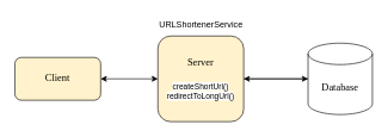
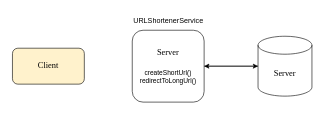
- <mxCell id="4" value="" style="endArrow=classic;startArrow=classic;html=1;rounded=0;entryX=0;entryY=0.5;entryDx=0;entryDy=0;exitX=1;exitY=0.5;exitDx=0;exitDy=0;" edge="1" parent="1" source="2" target="3"><mxGeometry width="50" height="50" relative="1" as="geometry"><mxPoint x="90" y="105" as="sourcePoint" /><mxPoint x="140" y="55" as="targetPoint" /></mxGeometry></mxCell>
- <mxCell id="3" value="&lt;font face=&quot;Verdana&quot; style=&quot;font-size: 14px;&quot;&gt;Server&lt;/font&gt;&lt;div&gt;&lt;font face=&quot;Verdana&quot;&gt;&lt;span style=&quot;font-size: 14px;&quot;&gt;&lt;br&gt;&lt;/span&gt;&lt;/font&gt;&lt;div&gt;&lt;span style=&quot;font-size: 11px; white-space: nowrap; background-color: rgb(255, 255, 255);&quot;&gt;createShortUrl()&lt;/span&gt;&lt;div style=&quot;font-size: 11px; white-space: nowrap; background-color: rgb(255, 255, 255);&quot;&gt;redirectToLongUrl()&lt;/div&gt;&lt;/div&gt;&lt;/div&gt;" style="rounded=1;whiteSpace=wrap;html=1;fillColor=#fff2cc;" vertex="1" parent="1"><mxGeometry x="220" y="50" width="120" height="120" as="geometry" /></mxCell>
+ <mxCell id="3" value="&lt;font face=&quot;Verdana&quot; style=&quot;font-size: 14px;&quot;&gt;Server&lt;/font&gt;&lt;div&gt;&lt;font face=&quot;Verdana&quot;&gt;&lt;span style=&quot;font-size: 14px;&quot;&gt;&lt;br&gt;&lt;/span&gt;&lt;/font&gt;&lt;div&gt;&lt;span style=&quot;font-size: 11px; white-space: nowrap; background-color: rgb(255, 255, 255);&quot;&gt;createShortUrl()&lt;/span&gt;&lt;div style=&quot;font-size: 11px; white-space: nowrap; background-color: rgb(255, 255, 255);&quot;&gt;redirectToLongUrl()&lt;/div&gt;&lt;/div&gt;&lt;/div&gt;" style="rounded=1;whiteSpace=wrap;html=1;" vertex="1" parent="1"><mxGeometry x="220" y="50" width="120" height="120" as="geometry" /></mxCell>
- <mxCell id="6" value="&lt;font face=&quot;Verdana&quot; style=&quot;font-size: 14px;&quot;&gt;Database&lt;/font&gt;" style="shape=cylinder3;whiteSpace=wrap;html=1;boundedLbl=1;backgroundOutline=1;size=15;" vertex="1" parent="1"><mxGeometry x="430" y="60" width="90" height="100" as="geometry" /></mxCell>
+ <mxCell id="6" value="&lt;font face=&quot;Verdana&quot; style=&quot;font-size: 14px;&quot;&gt;Server&lt;/font&gt;" style="shape=cylinder3;whiteSpace=wrap;html=1;boundedLbl=1;backgroundOutline=1;size=15;" vertex="1" parent="1"><mxGeometry x="430" y="60" width="90" height="100" as="geometry" /></mxCell>
